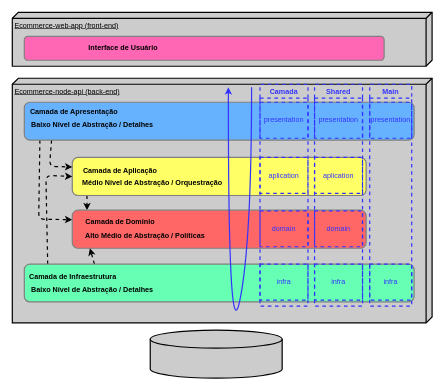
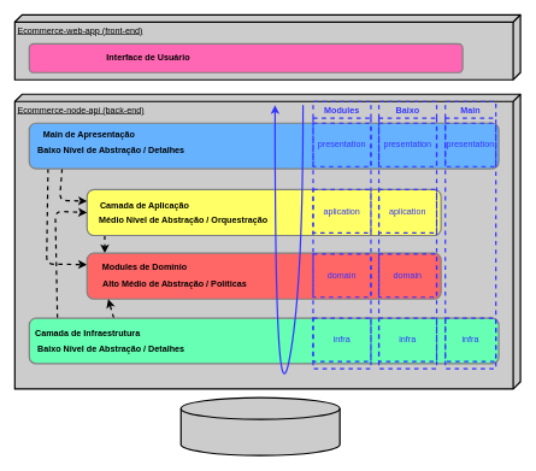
- <mxCell id="25" value="Camada" style="swimlane;whiteSpace=wrap;html=1;fillColor=none;fontColor=#3333FF;strokeColor=#3333FF;dashed=1;strokeWidth=2;" parent="1" vertex="1"><mxGeometry x="433" y="140" width="80" height="370" as="geometry" /></mxCell>
+ <mxCell id="25" value="Modules" style="swimlane;whiteSpace=wrap;html=1;fillColor=none;fontColor=#3333FF;strokeColor=#3333FF;dashed=1;strokeWidth=2;" parent="1" vertex="1"><mxGeometry x="433" y="140" width="80" height="370" as="geometry" /></mxCell>
- <mxCell id="30" value="Shared" style="swimlane;whiteSpace=wrap;html=1;fillColor=none;fontColor=#3333FF;strokeColor=#3333FF;dashed=1;strokeWidth=2;" parent="1" vertex="1"><mxGeometry x="524" y="140" width="80" height="370" as="geometry" /></mxCell>
+ <mxCell id="30" value="Baixo" style="swimlane;whiteSpace=wrap;html=1;fillColor=none;fontColor=#3333FF;strokeColor=#3333FF;dashed=1;strokeWidth=2;" parent="1" vertex="1"><mxGeometry x="524" y="140" width="80" height="370" as="geometry" /></mxCell>
- <mxCell id="11" value="&lt;b&gt;Camada de Apresentação&lt;/b&gt;" style="text;html=1;strokeColor=none;fillColor=none;align=center;verticalAlign=middle;whiteSpace=wrap;rounded=0;labelBackgroundColor=none;strokeWidth=2;fontColor=#000000;" parent="1" vertex="1"><mxGeometry x="48" y="168" width="150" height="35" as="geometry" /></mxCell>
+ <mxCell id="11" value="&lt;b&gt;Main de Apresentação&lt;/b&gt;" style="text;html=1;strokeColor=none;fillColor=none;align=center;verticalAlign=middle;whiteSpace=wrap;rounded=0;labelBackgroundColor=none;strokeWidth=2;fontColor=#000000;" parent="1" vertex="1"><mxGeometry x="48" y="168" width="150" height="35" as="geometry" /></mxCell>
- <mxCell id="15" value="&lt;b&gt;Camada de Domínio&lt;/b&gt;" style="text;html=1;strokeColor=none;fillColor=none;align=center;verticalAlign=middle;whiteSpace=wrap;rounded=0;labelBackgroundColor=none;strokeWidth=2;fontColor=#000000;" parent="1" vertex="1"><mxGeometry x="130" y="355" width="140" height="30" as="geometry" /></mxCell>
+ <mxCell id="15" value="&lt;b&gt;Modules de Domínio&lt;/b&gt;" style="text;html=1;strokeColor=none;fillColor=none;align=center;verticalAlign=middle;whiteSpace=wrap;rounded=0;labelBackgroundColor=none;strokeWidth=2;fontColor=#000000;" parent="1" vertex="1"><mxGeometry x="130" y="355" width="140" height="30" as="geometry" /></mxCell>
